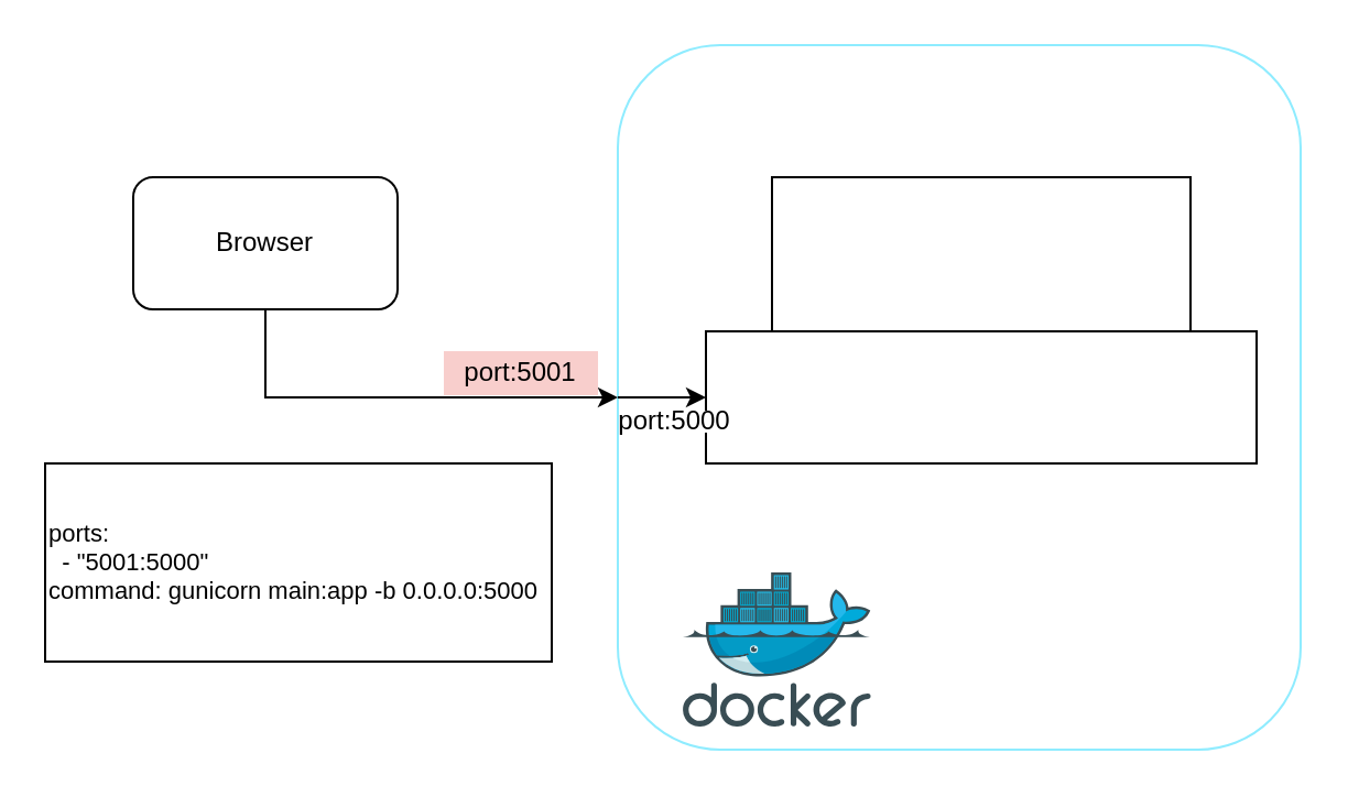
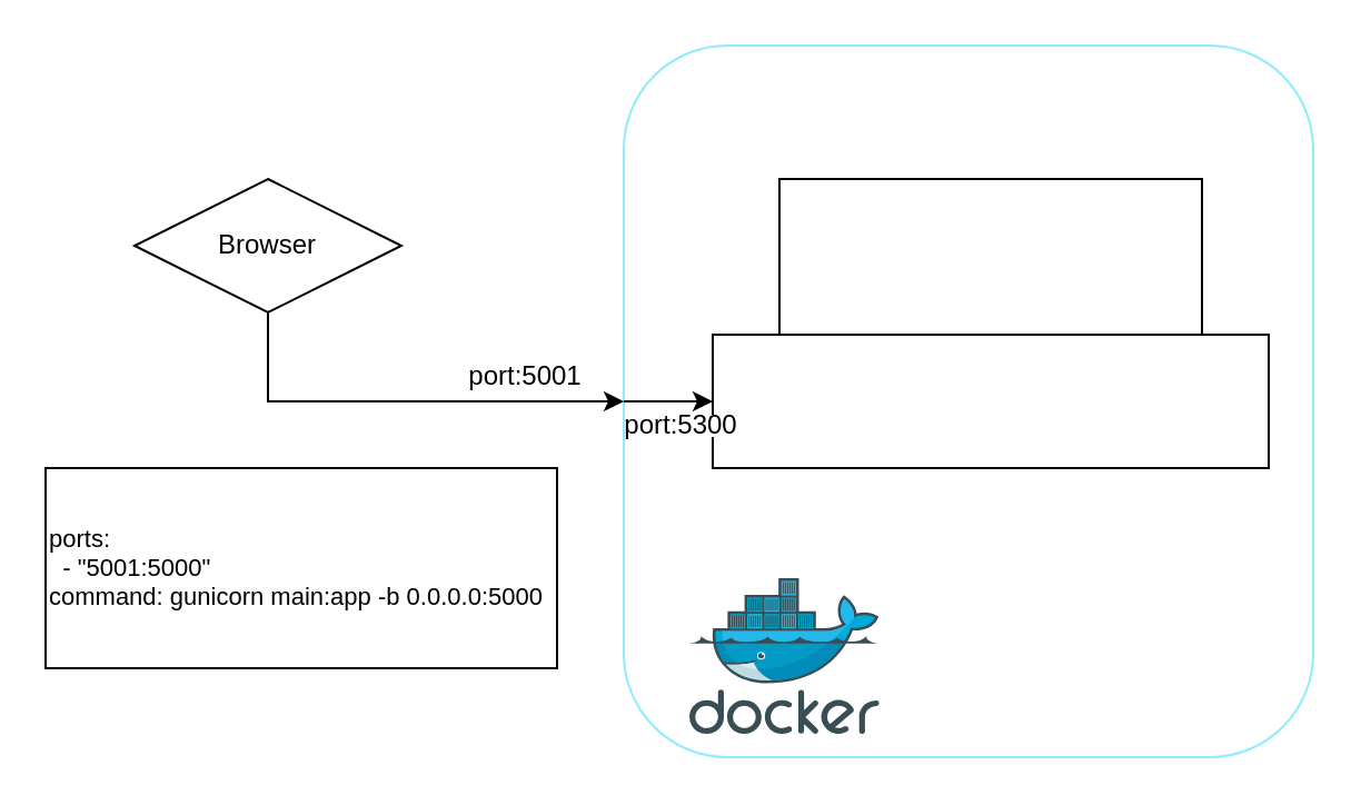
- <mxCell id="5" value="Browser" style="rounded=1;whiteSpace=wrap;html=1;" vertex="1" parent="1"><mxGeometry x="60" y="80" width="120" height="60" as="geometry" /></mxCell>
+ <mxCell id="5" value="Browser" style="rhombus;whiteSpace=wrap;html=1;" vertex="1" parent="1"><mxGeometry x="60" y="80" width="120" height="60" as="geometry" /></mxCell>
- <mxCell id="12" value="port:5001" style="rounded=0;whiteSpace=wrap;html=1;strokeColor=none;fillColor=#f8cecc;" vertex="1" parent="1"><mxGeometry x="201" y="159" width="70" height="20" as="geometry" /></mxCell>
+ <mxCell id="12" value="port:5001" style="rounded=0;whiteSpace=wrap;html=1;strokeColor=none;" vertex="1" parent="1"><mxGeometry x="201" y="159" width="70" height="20" as="geometry" /></mxCell>
- <mxCell id="13" value="port:5000" style="rounded=0;whiteSpace=wrap;html=1;strokeColor=none;" vertex="1" parent="1"><mxGeometry x="291" y="186" width="30" height="10" as="geometry" /></mxCell>
+ <mxCell id="13" value="port:5300" style="rounded=0;whiteSpace=wrap;html=1;strokeColor=none;" vertex="1" parent="1"><mxGeometry x="291" y="186" width="30" height="10" as="geometry" /></mxCell>
